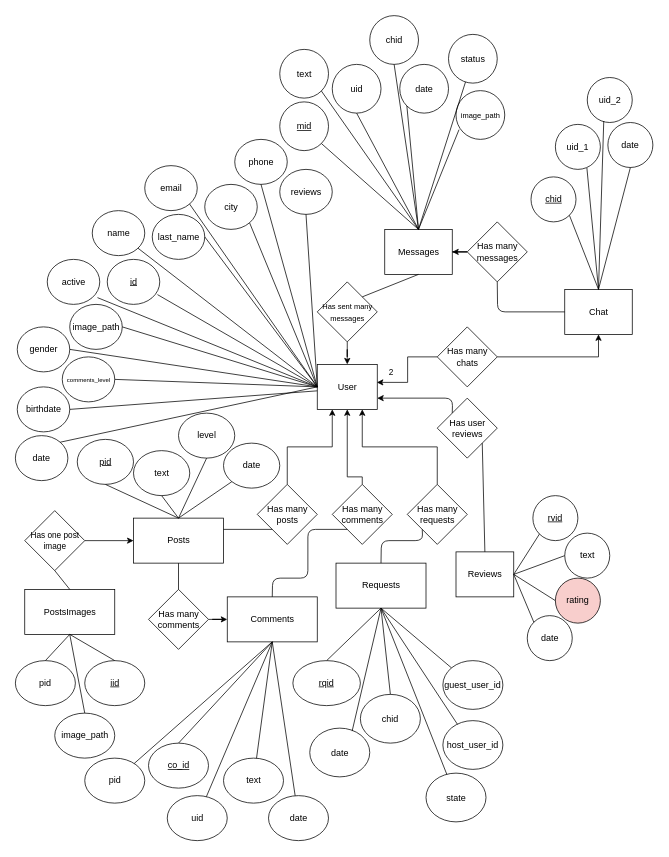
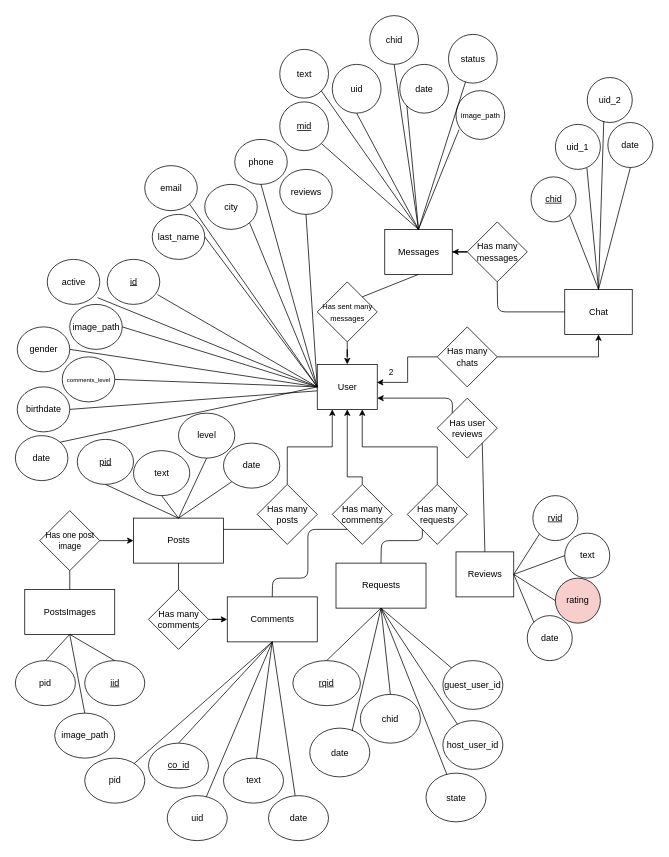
- <mxCell id="4" value="name" style="ellipse;whiteSpace=wrap;html=1;" parent="1" vertex="1"><mxGeometry x="122.5" y="280" width="70" height="60" as="geometry" /></mxCell>
- <mxCell id="6" value="" style="endArrow=none;html=1;entryX=0;entryY=0.5;entryDx=0;entryDy=0;" parent="1" source="4" target="2" edge="1"><mxGeometry width="50" height="50" relative="1" as="geometry"><mxPoint x="342.5" y="515" as="sourcePoint" /><mxPoint x="382.5" y="515" as="targetPoint" /></mxGeometry></mxCell>
- <mxCell id="88" value="&lt;font style=&quot;font-size: 11px&quot;&gt;Has one post image&lt;/font&gt;" style="rhombus;whiteSpace=wrap;html=1;" parent="1" vertex="1"><mxGeometry x="32.5" y="680" width="80" height="80" as="geometry" /></mxCell>
+ <mxCell id="88" value="&lt;font style=&quot;font-size: 11px&quot;&gt;Has one post image&lt;/font&gt;" style="rhombus;whiteSpace=wrap;html=1;" parent="1" vertex="1"><mxGeometry x="52.5" y="680" width="80" height="80" as="geometry" /></mxCell>
